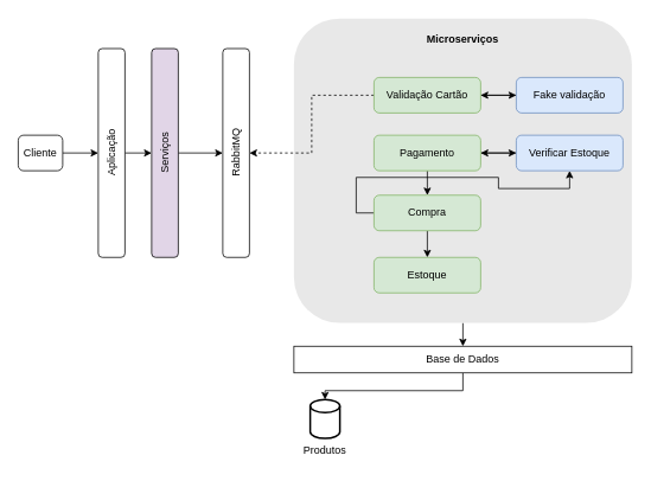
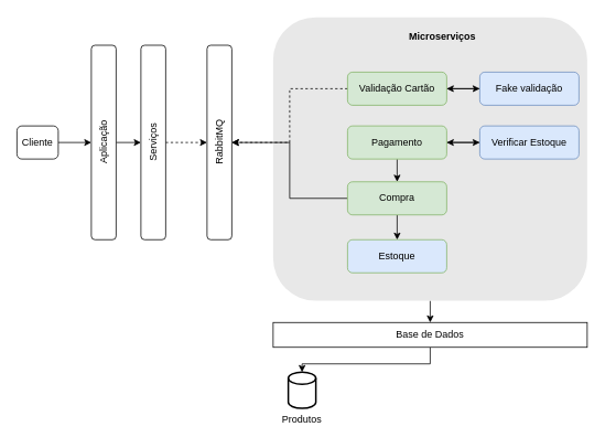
- <mxCell id="27" value="Microserviços" style="text;html=1;strokeColor=none;fillColor=none;align=center;verticalAlign=middle;whiteSpace=wrap;rounded=0;fontStyle=1" vertex="1" parent="1"><mxGeometry x="490" y="29" width="60" height="30" as="geometry" /></mxCell>
+ <mxCell id="27" value="Microserviços" style="text;html=1;strokeColor=none;fillColor=none;align=center;verticalAlign=middle;whiteSpace=wrap;rounded=0;fontStyle=1" vertex="1" parent="1"><mxGeometry x="505" y="29" width="60" height="30" as="geometry" /></mxCell>
- <mxCell id="23" value="Serviços" style="rounded=1;whiteSpace=wrap;html=1;horizontal=0;fillColor=#e1d5e7;" vertex="1" parent="1"><mxGeometry x="170" y="54" width="30" height="235" as="geometry" /></mxCell>
+ <mxCell id="23" value="Serviços" style="rounded=1;whiteSpace=wrap;html=1;horizontal=0;" vertex="1" parent="1"><mxGeometry x="170" y="54" width="30" height="235" as="geometry" /></mxCell>
- <mxCell id="22" value="" style="edgeStyle=orthogonalEdgeStyle;rounded=0;orthogonalLoop=1;jettySize=auto;html=1;" edge="1" parent="1" source="23" target="28"><mxGeometry relative="1" as="geometry" /></mxCell>
+ <mxCell id="22" value="" style="edgeStyle=orthogonalEdgeStyle;rounded=0;orthogonalLoop=1;jettySize=auto;html=1;dashed=1;" edge="1" parent="1" source="23" target="28"><mxGeometry relative="1" as="geometry" /></mxCell>
- <mxCell id="17" style="edgeStyle=orthogonalEdgeStyle;rounded=0;orthogonalLoop=1;jettySize=auto;html=1;exitX=0;exitY=0.5;exitDx=0;exitDy=0;" edge="1" parent="1" source="19" target="21"><mxGeometry relative="1" as="geometry" /></mxCell>
+ <mxCell id="17" style="edgeStyle=orthogonalEdgeStyle;rounded=0;orthogonalLoop=1;jettySize=auto;html=1;exitX=0;exitY=0.5;exitDx=0;exitDy=0;entryX=1;entryY=0.5;entryDx=0;entryDy=0;" edge="1" parent="1" source="19" target="28"><mxGeometry relative="1" as="geometry" /></mxCell>
- <mxCell id="26" value="Estoque" style="rounded=1;whiteSpace=wrap;html=1;fillColor=#d5e8d4;strokeColor=#82b366;shadow=0;" vertex="1" parent="1"><mxGeometry x="420" y="289" width="120" height="40" as="geometry" /></mxCell>
+ <mxCell id="26" value="Estoque" style="rounded=1;whiteSpace=wrap;html=1;fillColor=#dae8fc;strokeColor=#82b366;shadow=0;" vertex="1" parent="1"><mxGeometry x="420" y="289" width="120" height="40" as="geometry" /></mxCell>
